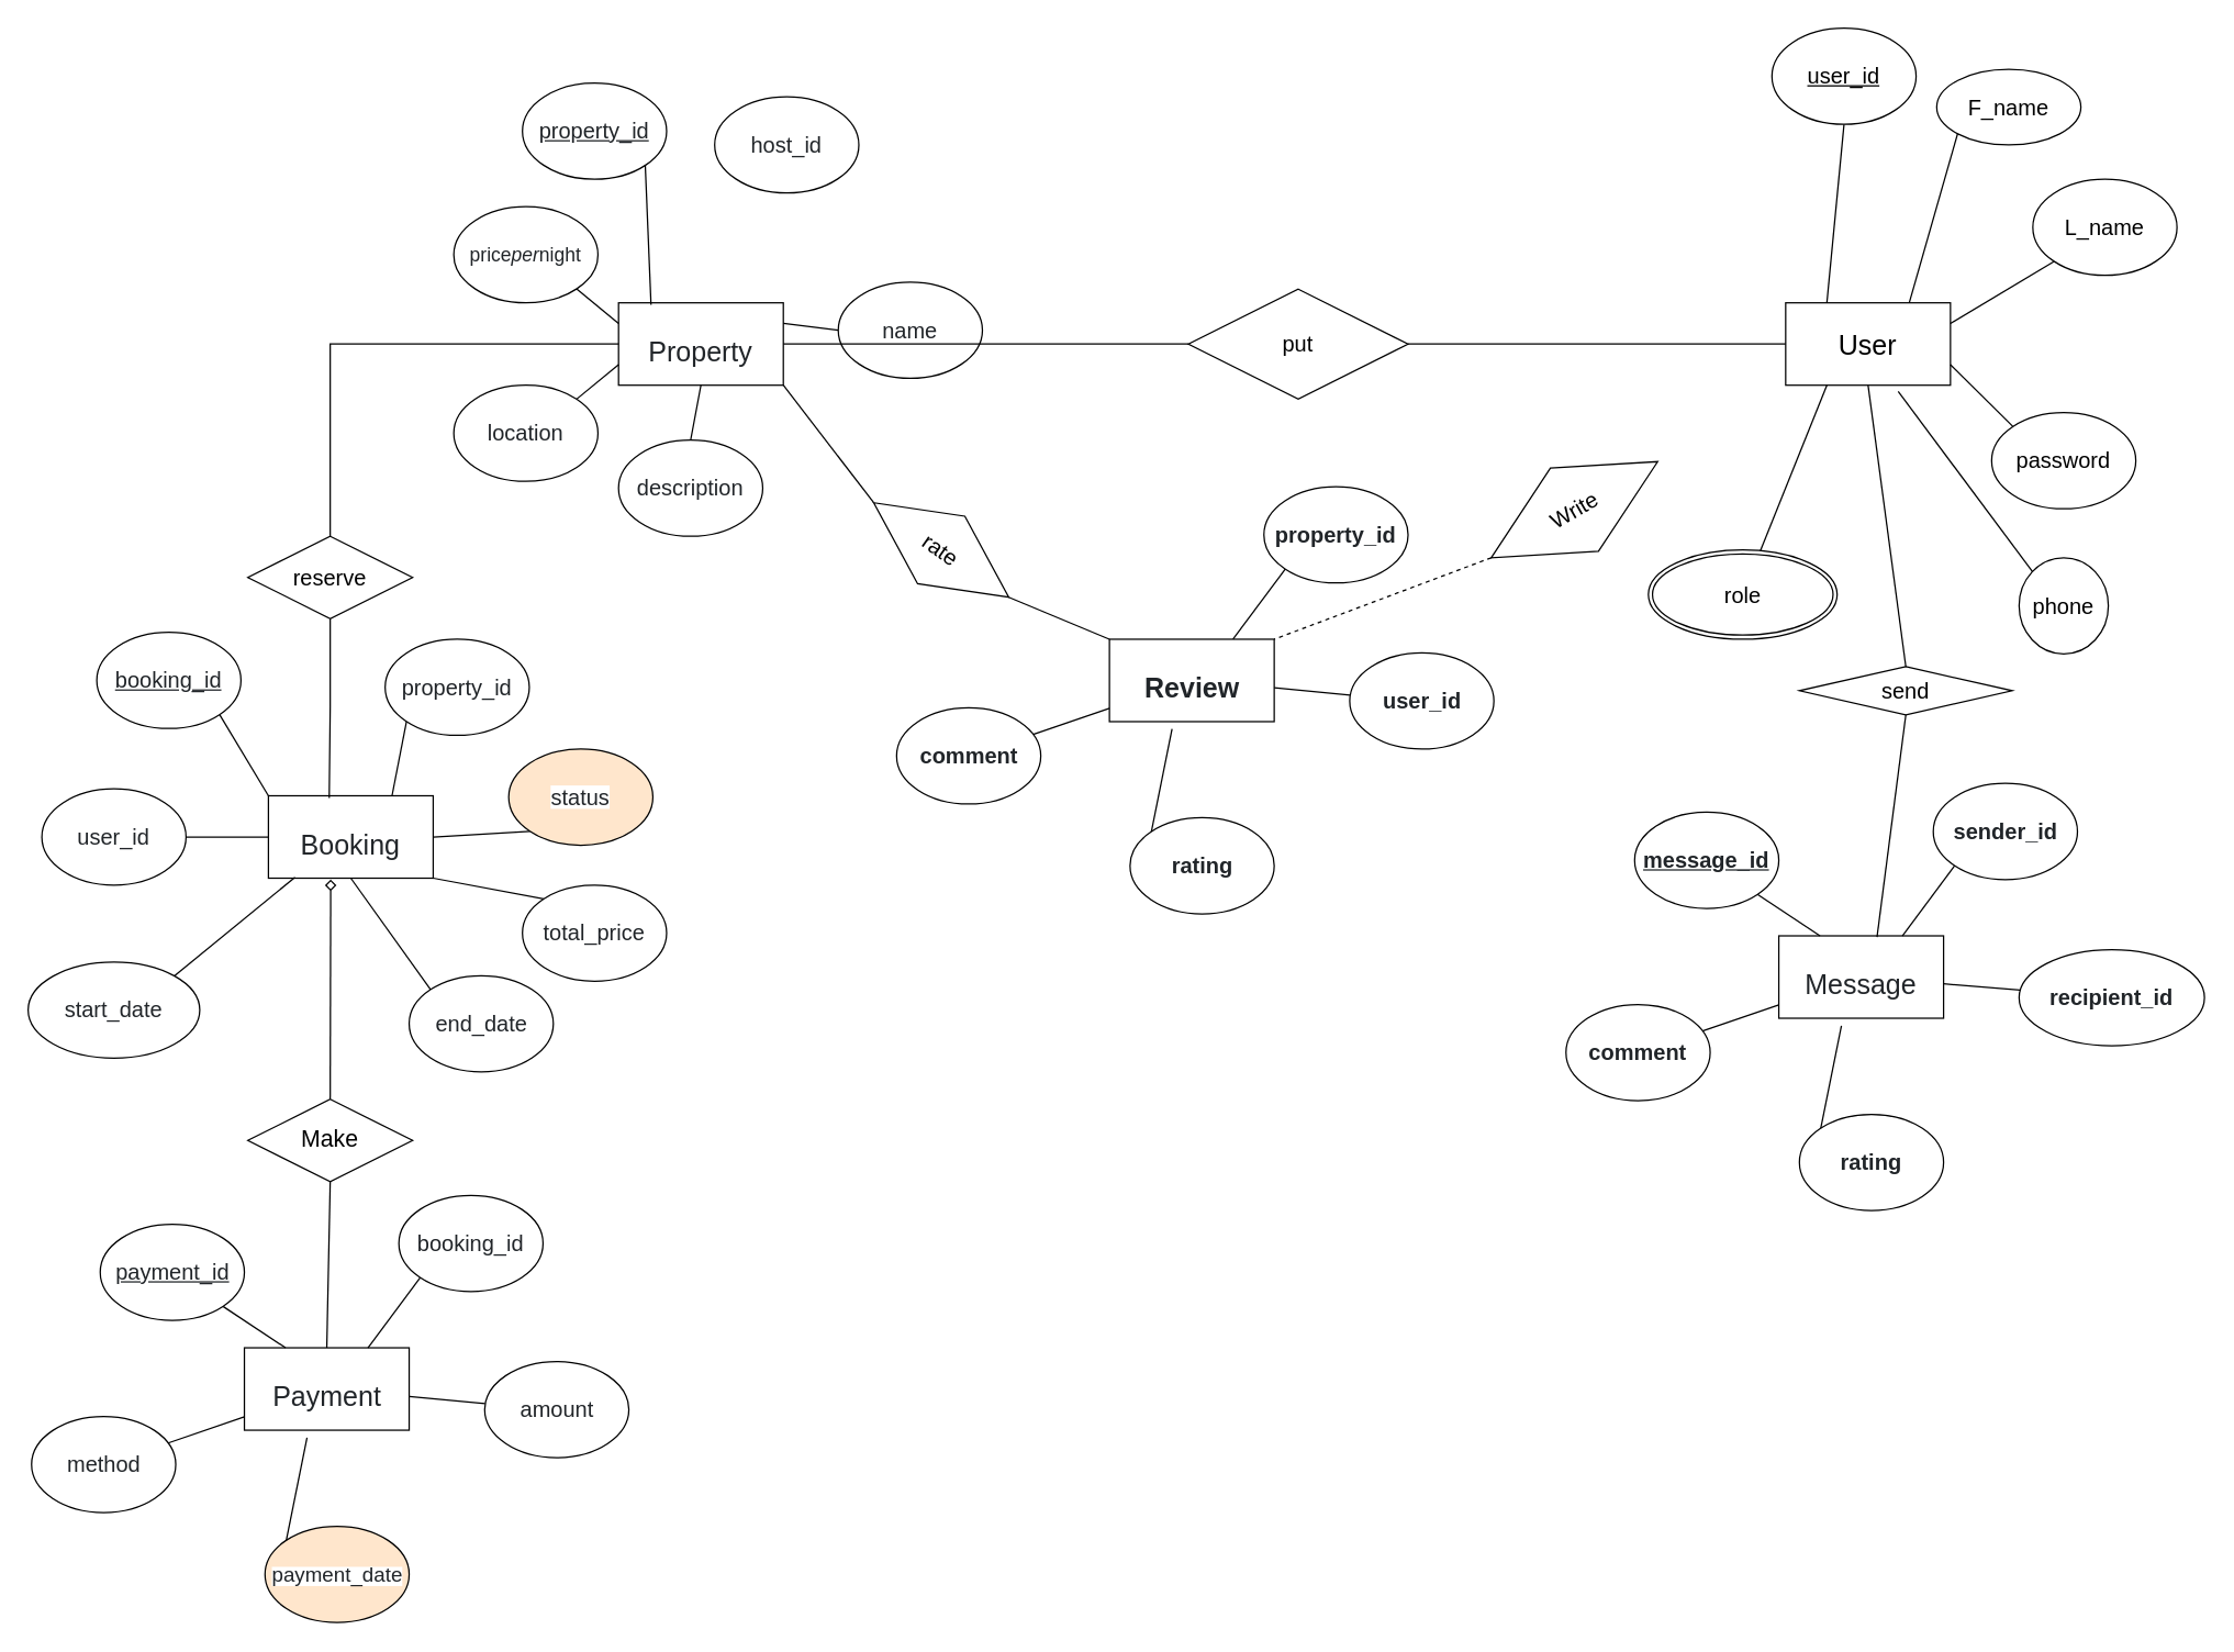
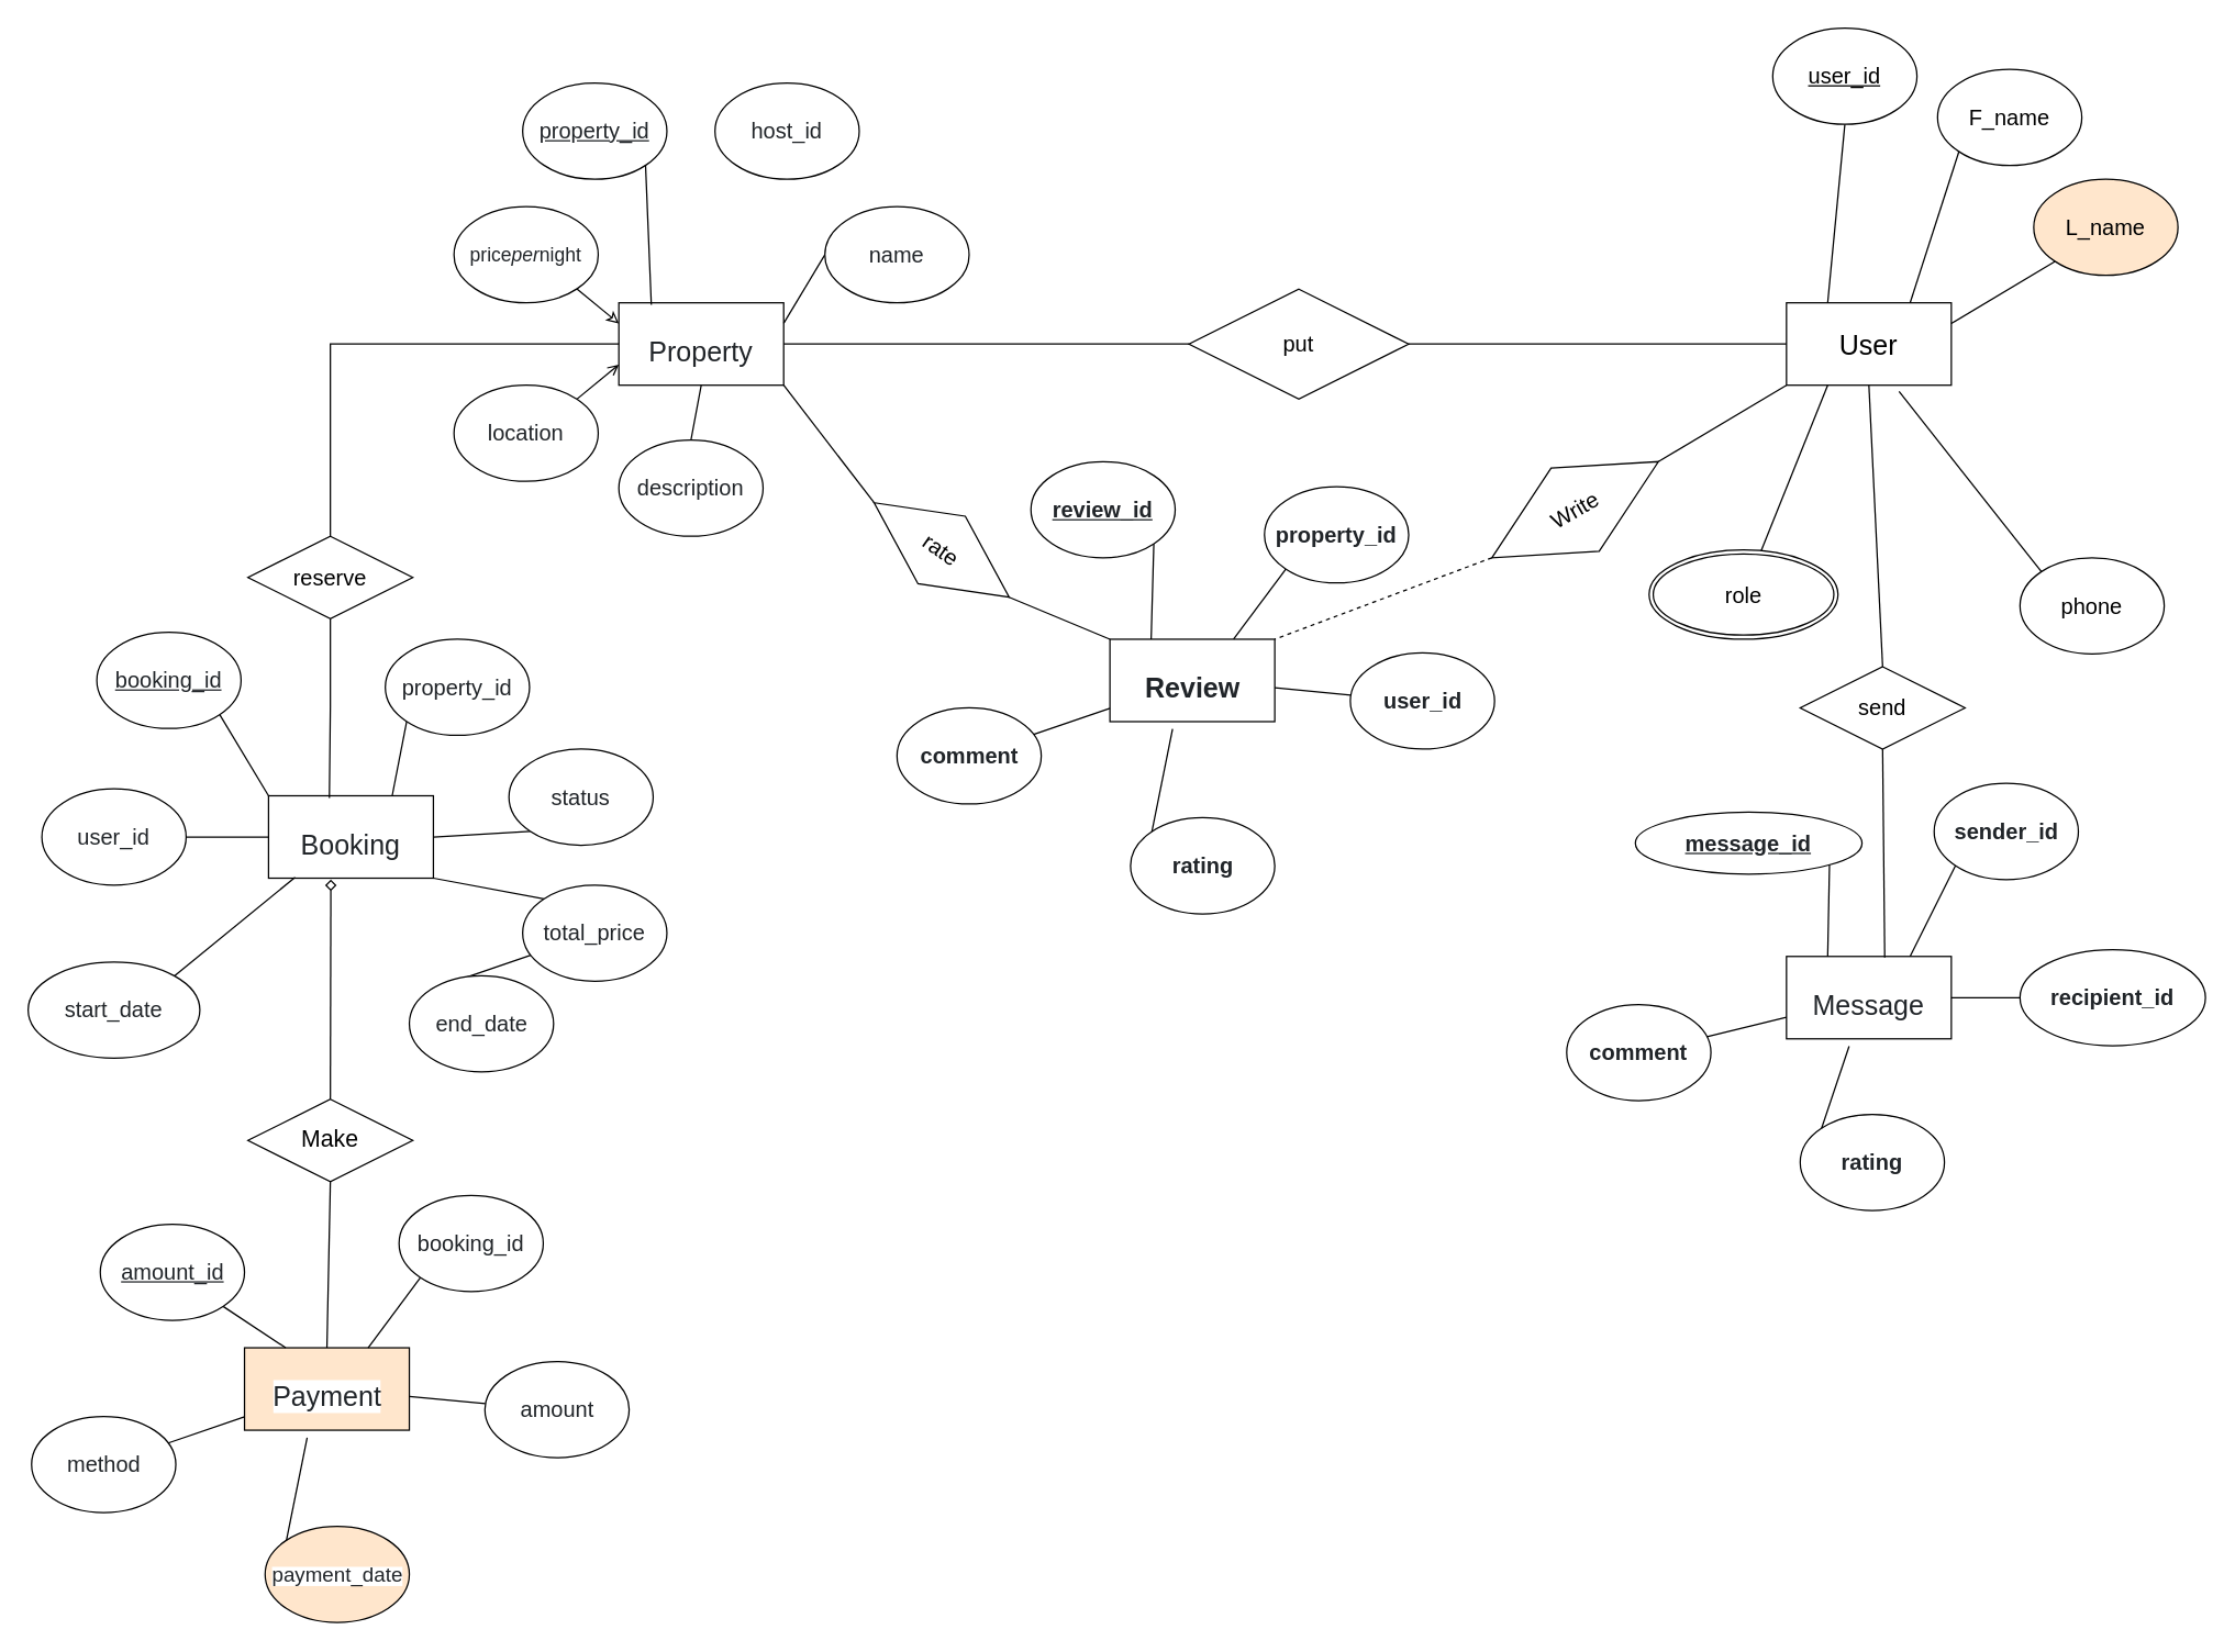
- <mxCell id="8" value="&lt;span style=&quot;font-size: 16px;&quot;&gt;F_name&lt;/span&gt;" style="ellipse;whiteSpace=wrap;html=1;" vertex="1" parent="1"><mxGeometry x="1410" y="50" width="105" height="55" as="geometry" /></mxCell>
+ <mxCell id="8" value="&lt;span style=&quot;font-size: 16px;&quot;&gt;F_name&lt;/span&gt;" style="ellipse;whiteSpace=wrap;html=1;" vertex="1" parent="1"><mxGeometry x="1410" y="50" width="105" height="70" as="geometry" /></mxCell>
- <mxCell id="19" value="&lt;span style=&quot;box-sizing: border-box; color: rgb(33, 37, 41); font-family: Poppins, sans-serif; font-size: 16px; text-align: left; background-color: rgb(255, 255, 255);&quot;&gt;host_id&lt;/span&gt;" style="ellipse;whiteSpace=wrap;html=1;" vertex="1" parent="1"><mxGeometry x="520" y="70" width="105" height="70" as="geometry" /></mxCell>
+ <mxCell id="19" value="&lt;span style=&quot;box-sizing: border-box; color: rgb(33, 37, 41); font-family: Poppins, sans-serif; font-size: 16px; text-align: left; background-color: rgb(255, 255, 255);&quot;&gt;host_id&lt;/span&gt;" style="ellipse;whiteSpace=wrap;html=1;" vertex="1" parent="1"><mxGeometry x="520" y="60" width="105" height="70" as="geometry" /></mxCell>
- <mxCell id="10" value="&lt;span style=&quot;font-size: 16px;&quot;&gt;L_name&lt;/span&gt;" style="ellipse;whiteSpace=wrap;html=1;" vertex="1" parent="1"><mxGeometry x="1480" y="130" width="105" height="70" as="geometry" /></mxCell>
+ <mxCell id="10" value="&lt;span style=&quot;font-size: 16px;&quot;&gt;L_name&lt;/span&gt;" style="ellipse;whiteSpace=wrap;html=1;fillColor=#ffe6cc;" vertex="1" parent="1"><mxGeometry x="1480" y="130" width="105" height="70" as="geometry" /></mxCell>
- <mxCell id="24" style="rounded=0;orthogonalLoop=1;jettySize=auto;html=1;exitX=1;exitY=1;exitDx=0;exitDy=0;entryX=0;entryY=0.25;entryDx=0;entryDy=0;endArrow=none;endFill=0;" edge="1" parent="1" source="25" target="17"><mxGeometry relative="1" as="geometry" /></mxCell>
+ <mxCell id="24" style="rounded=0;orthogonalLoop=1;jettySize=auto;html=1;exitX=1;exitY=1;exitDx=0;exitDy=0;entryX=0;entryY=0.25;entryDx=0;entryDy=0;endArrow=classic;endFill=0;" edge="1" parent="1" source="25" target="17"><mxGeometry relative="1" as="geometry" /></mxCell>
- <mxCell id="21" value="&lt;span style=&quot;box-sizing: border-box; color: rgb(33, 37, 41); font-family: Poppins, sans-serif; font-size: 16px; text-align: left; background-color: rgb(255, 255, 255);&quot;&gt;name&lt;/span&gt;" style="ellipse;whiteSpace=wrap;html=1;" vertex="1" parent="1"><mxGeometry x="610" y="205" width="105" height="70" as="geometry" /></mxCell>
+ <mxCell id="21" value="&lt;span style=&quot;box-sizing: border-box; color: rgb(33, 37, 41); font-family: Poppins, sans-serif; font-size: 16px; text-align: left; background-color: rgb(255, 255, 255);&quot;&gt;name&lt;/span&gt;" style="ellipse;whiteSpace=wrap;html=1;" vertex="1" parent="1"><mxGeometry x="600" y="150" width="105" height="70" as="geometry" /></mxCell>
- <mxCell id="22" style="rounded=0;orthogonalLoop=1;jettySize=auto;html=1;exitX=1;exitY=0;exitDx=0;exitDy=0;entryX=0;entryY=0.75;entryDx=0;entryDy=0;endArrow=none;endFill=0;" edge="1" parent="1" source="23" target="17"><mxGeometry relative="1" as="geometry" /></mxCell>
+ <mxCell id="22" style="rounded=0;orthogonalLoop=1;jettySize=auto;html=1;exitX=1;exitY=0;exitDx=0;exitDy=0;entryX=0;entryY=0.75;entryDx=0;entryDy=0;endArrow=open;endFill=0;" edge="1" parent="1" source="23" target="17"><mxGeometry relative="1" as="geometry" /></mxCell>
- <mxCell id="11" style="rounded=0;orthogonalLoop=1;jettySize=auto;html=1;exitX=0;exitY=0;exitDx=0;exitDy=0;entryX=1;entryY=0.75;entryDx=0;entryDy=0;endArrow=none;endFill=0;" edge="1" parent="1" source="12" target="4"><mxGeometry relative="1" as="geometry" /></mxCell>
+ <mxCell id="2" style="rounded=0;orthogonalLoop=1;jettySize=auto;html=1;exitX=0;exitY=1;exitDx=0;exitDy=0;entryX=1;entryY=0.5;entryDx=0;entryDy=0;endArrow=none;endFill=0;" edge="1" parent="1" source="4" target="86"><mxGeometry relative="1" as="geometry" /></mxCell>
- <mxCell id="12" value="&lt;span style=&quot;font-size: 16px;&quot;&gt;password&lt;/span&gt;" style="ellipse;whiteSpace=wrap;html=1;" vertex="1" parent="1"><mxGeometry x="1450" y="300" width="105" height="70" as="geometry" /></mxCell>
+ <mxCell id="57" value="&lt;span style=&quot;box-sizing: border-box; font-weight: bolder; color: rgb(33, 37, 41); font-family: Poppins, sans-serif; font-size: 16px; text-align: left; background-color: rgb(255, 255, 255);&quot;&gt;&lt;u&gt;review_id&lt;/u&gt;&lt;/span&gt;" style="ellipse;whiteSpace=wrap;html=1;" vertex="1" parent="1"><mxGeometry x="750" y="335.67" width="105" height="70" as="geometry" /></mxCell>
+ <mxCell id="56" style="rounded=0;orthogonalLoop=1;jettySize=auto;html=1;exitX=1;exitY=1;exitDx=0;exitDy=0;entryX=0.25;entryY=0;entryDx=0;entryDy=0;endArrow=none;endFill=0;" edge="1" parent="1" source="57" target="55"><mxGeometry relative="1" as="geometry" /></mxCell>
- <mxCell id="13" value="&lt;span style=&quot;font-size: 16px;&quot;&gt;phone&lt;/span&gt;" style="ellipse;whiteSpace=wrap;html=1;" vertex="1" parent="1"><mxGeometry x="1470" y="405.67" width="65" height="70" as="geometry" /></mxCell>
+ <mxCell id="13" value="&lt;span style=&quot;font-size: 16px;&quot;&gt;phone&lt;/span&gt;" style="ellipse;whiteSpace=wrap;html=1;" vertex="1" parent="1"><mxGeometry x="1470" y="405.67" width="105" height="70" as="geometry" /></mxCell>
- <mxCell id="91" value="&lt;font style=&quot;font-size: 16px;&quot;&gt;send&lt;/font&gt;" style="shape=rhombus;perimeter=rhombusPerimeter;whiteSpace=wrap;html=1;align=center;" vertex="1" parent="1"><mxGeometry x="1310" y="485" width="155" height="35" as="geometry" /></mxCell>
+ <mxCell id="91" value="&lt;font style=&quot;font-size: 16px;&quot;&gt;send&lt;/font&gt;" style="shape=rhombus;perimeter=rhombusPerimeter;whiteSpace=wrap;html=1;align=center;" vertex="1" parent="1"><mxGeometry x="1310" y="485" width="120" height="60" as="geometry" /></mxCell>
- <mxCell id="42" value="&lt;span style=&quot;box-sizing: border-box; color: rgb(33, 37, 41); font-family: Poppins, sans-serif; font-size: 16px; text-align: left; background-color: rgb(255, 255, 255);&quot;&gt;status&lt;/span&gt;" style="ellipse;whiteSpace=wrap;html=1;fillColor=#ffe6cc;" vertex="1" parent="1"><mxGeometry x="370" y="545" width="105" height="70" as="geometry" /></mxCell>
+ <mxCell id="42" value="&lt;span style=&quot;box-sizing: border-box; color: rgb(33, 37, 41); font-family: Poppins, sans-serif; font-size: 16px; text-align: left; background-color: rgb(255, 255, 255);&quot;&gt;status&lt;/span&gt;" style="ellipse;whiteSpace=wrap;html=1;" vertex="1" parent="1"><mxGeometry x="370" y="545" width="105" height="70" as="geometry" /></mxCell>
- <mxCell id="68" value="&lt;span style=&quot;box-sizing: border-box; font-weight: bolder; color: rgb(33, 37, 41); font-family: Poppins, sans-serif; font-size: 16px; text-align: left; background-color: rgb(255, 255, 255);&quot;&gt;&lt;u&gt;message_id&lt;/u&gt;&lt;/span&gt;" style="ellipse;whiteSpace=wrap;html=1;" vertex="1" parent="1"><mxGeometry x="1190" y="591" width="105" height="70" as="geometry" /></mxCell>
+ <mxCell id="68" value="&lt;span style=&quot;box-sizing: border-box; font-weight: bolder; color: rgb(33, 37, 41); font-family: Poppins, sans-serif; font-size: 16px; text-align: left; background-color: rgb(255, 255, 255);&quot;&gt;&lt;u&gt;message_id&lt;/u&gt;&lt;/span&gt;" style="ellipse;whiteSpace=wrap;html=1;" vertex="1" parent="1"><mxGeometry x="1190" y="591" width="165" height="45" as="geometry" /></mxCell>
- <mxCell id="36" style="rounded=0;orthogonalLoop=1;jettySize=auto;html=1;exitX=0;exitY=0;exitDx=0;exitDy=0;entryX=0.5;entryY=1;entryDx=0;entryDy=0;endArrow=none;endFill=0;" edge="1" parent="1" source="37" target="30"><mxGeometry relative="1" as="geometry" /></mxCell>
+ <mxCell id="36" style="rounded=0;orthogonalLoop=1;jettySize=auto;html=1;exitX=0;exitY=0;exitDx=0;exitDy=0;endArrow=none;endFill=0;" edge="1" parent="1" source="37" target="39"><mxGeometry relative="1" as="geometry" /></mxCell>
- <mxCell id="66" value="&lt;h3 style=&quot;box-sizing: border-box; margin-top: 30px; margin-bottom: 20px; font-weight: 500; line-height: 1.2; color: rgb(33, 37, 41); font-family: Poppins, sans-serif; text-align: start; background-color: rgb(255, 255, 255);&quot;&gt;&lt;ul style=&quot;box-sizing: border-box; padding-left: 2rem; margin-top: 10px; margin-bottom: 1rem; color: rgb(33, 37, 41); font-family: Poppins, sans-serif; font-size: 16px; font-style: normal; font-variant-ligatures: normal; font-variant-caps: normal; font-weight: 400; letter-spacing: normal; orphans: 2; text-align: start; text-indent: 0px; text-transform: none; widows: 2; word-spacing: 0px; -webkit-text-stroke-width: 0px; white-space: normal; background-color: rgb(255, 255, 255); text-decoration-thickness: initial; text-decoration-style: initial; text-decoration-color: initial;&quot;&gt;&lt;/ul&gt;&lt;/h3&gt;&lt;h3 style=&quot;box-sizing: border-box; margin-top: 30px; margin-bottom: 20px; line-height: 1.2; color: rgb(33, 37, 41); font-family: Poppins, sans-serif; text-align: start; background-color: rgb(255, 255, 255);&quot;&gt;&lt;span style=&quot;font-weight: normal;&quot;&gt;&lt;font style=&quot;font-size: 20px;&quot;&gt;Message&lt;/font&gt;&lt;/span&gt;&lt;/h3&gt;&lt;ul style=&quot;box-sizing: border-box; padding-left: 2rem; margin-top: 10px; margin-bottom: 1rem; color: rgb(33, 37, 41); font-family: Poppins, sans-serif; font-size: 16px; text-align: start; background-color: rgb(255, 255, 255);&quot;&gt;&lt;/ul&gt;" style="rounded=0;whiteSpace=wrap;html=1;" vertex="1" parent="1"><mxGeometry x="1295" y="681" width="120" height="60" as="geometry" /></mxCell>
+ <mxCell id="66" value="&lt;h3 style=&quot;box-sizing: border-box; margin-top: 30px; margin-bottom: 20px; font-weight: 500; line-height: 1.2; color: rgb(33, 37, 41); font-family: Poppins, sans-serif; text-align: start; background-color: rgb(255, 255, 255);&quot;&gt;&lt;ul style=&quot;box-sizing: border-box; padding-left: 2rem; margin-top: 10px; margin-bottom: 1rem; color: rgb(33, 37, 41); font-family: Poppins, sans-serif; font-size: 16px; font-style: normal; font-variant-ligatures: normal; font-variant-caps: normal; font-weight: 400; letter-spacing: normal; orphans: 2; text-align: start; text-indent: 0px; text-transform: none; widows: 2; word-spacing: 0px; -webkit-text-stroke-width: 0px; white-space: normal; background-color: rgb(255, 255, 255); text-decoration-thickness: initial; text-decoration-style: initial; text-decoration-color: initial;&quot;&gt;&lt;/ul&gt;&lt;/h3&gt;&lt;h3 style=&quot;box-sizing: border-box; margin-top: 30px; margin-bottom: 20px; line-height: 1.2; color: rgb(33, 37, 41); font-family: Poppins, sans-serif; text-align: start; background-color: rgb(255, 255, 255);&quot;&gt;&lt;span style=&quot;font-weight: normal;&quot;&gt;&lt;font style=&quot;font-size: 20px;&quot;&gt;Message&lt;/font&gt;&lt;/span&gt;&lt;/h3&gt;&lt;ul style=&quot;box-sizing: border-box; padding-left: 2rem; margin-top: 10px; margin-bottom: 1rem; color: rgb(33, 37, 41); font-family: Poppins, sans-serif; font-size: 16px; text-align: start; background-color: rgb(255, 255, 255);&quot;&gt;&lt;/ul&gt;" style="rounded=0;whiteSpace=wrap;html=1;" vertex="1" parent="1"><mxGeometry x="1300" y="696" width="120" height="60" as="geometry" /></mxCell>
- <mxCell id="46" value="&lt;span style=&quot;box-sizing: border-box; color: rgb(33, 37, 41); font-family: Poppins, sans-serif; font-size: 16px; text-align: left; background-color: rgb(255, 255, 255);&quot;&gt;&lt;u&gt;payment_id&lt;/u&gt;&lt;/span&gt;" style="ellipse;whiteSpace=wrap;html=1;" vertex="1" parent="1"><mxGeometry x="72.5" y="891" width="105" height="70" as="geometry" /></mxCell>
+ <mxCell id="46" value="&lt;span style=&quot;box-sizing: border-box; color: rgb(33, 37, 41); font-family: Poppins, sans-serif; font-size: 16px; text-align: left; background-color: rgb(255, 255, 255);&quot;&gt;&lt;u&gt;amount_id&lt;/u&gt;&lt;/span&gt;" style="ellipse;whiteSpace=wrap;html=1;" vertex="1" parent="1"><mxGeometry x="72.5" y="891" width="105" height="70" as="geometry" /></mxCell>
- <mxCell id="44" value="&lt;h3 style=&quot;box-sizing: border-box; margin-top: 30px; margin-bottom: 20px; font-weight: 500; line-height: 1.2; color: rgb(33, 37, 41); font-family: Poppins, sans-serif; text-align: start; background-color: rgb(255, 255, 255);&quot;&gt;&lt;font style=&quot;font-size: 20px;&quot;&gt;Payment&lt;/font&gt;&lt;/h3&gt;&lt;ul style=&quot;box-sizing: border-box; padding-left: 2rem; margin-top: 10px; margin-bottom: 1rem; color: rgb(33, 37, 41); font-family: Poppins, sans-serif; font-size: 16px; text-align: start; background-color: rgb(255, 255, 255);&quot;&gt;&lt;/ul&gt;" style="rounded=0;whiteSpace=wrap;html=1;" vertex="1" parent="1"><mxGeometry x="177.5" y="981" width="120" height="60" as="geometry" /></mxCell>
+ <mxCell id="44" value="&lt;h3 style=&quot;box-sizing: border-box; margin-top: 30px; margin-bottom: 20px; font-weight: 500; line-height: 1.2; color: rgb(33, 37, 41); font-family: Poppins, sans-serif; text-align: start; background-color: rgb(255, 255, 255);&quot;&gt;&lt;font style=&quot;font-size: 20px;&quot;&gt;Payment&lt;/font&gt;&lt;/h3&gt;&lt;ul style=&quot;box-sizing: border-box; padding-left: 2rem; margin-top: 10px; margin-bottom: 1rem; color: rgb(33, 37, 41); font-family: Poppins, sans-serif; font-size: 16px; text-align: start; background-color: rgb(255, 255, 255);&quot;&gt;&lt;/ul&gt;" style="rounded=0;whiteSpace=wrap;html=1;fillColor=#ffe6cc;" vertex="1" parent="1"><mxGeometry x="177.5" y="981" width="120" height="60" as="geometry" /></mxCell>
